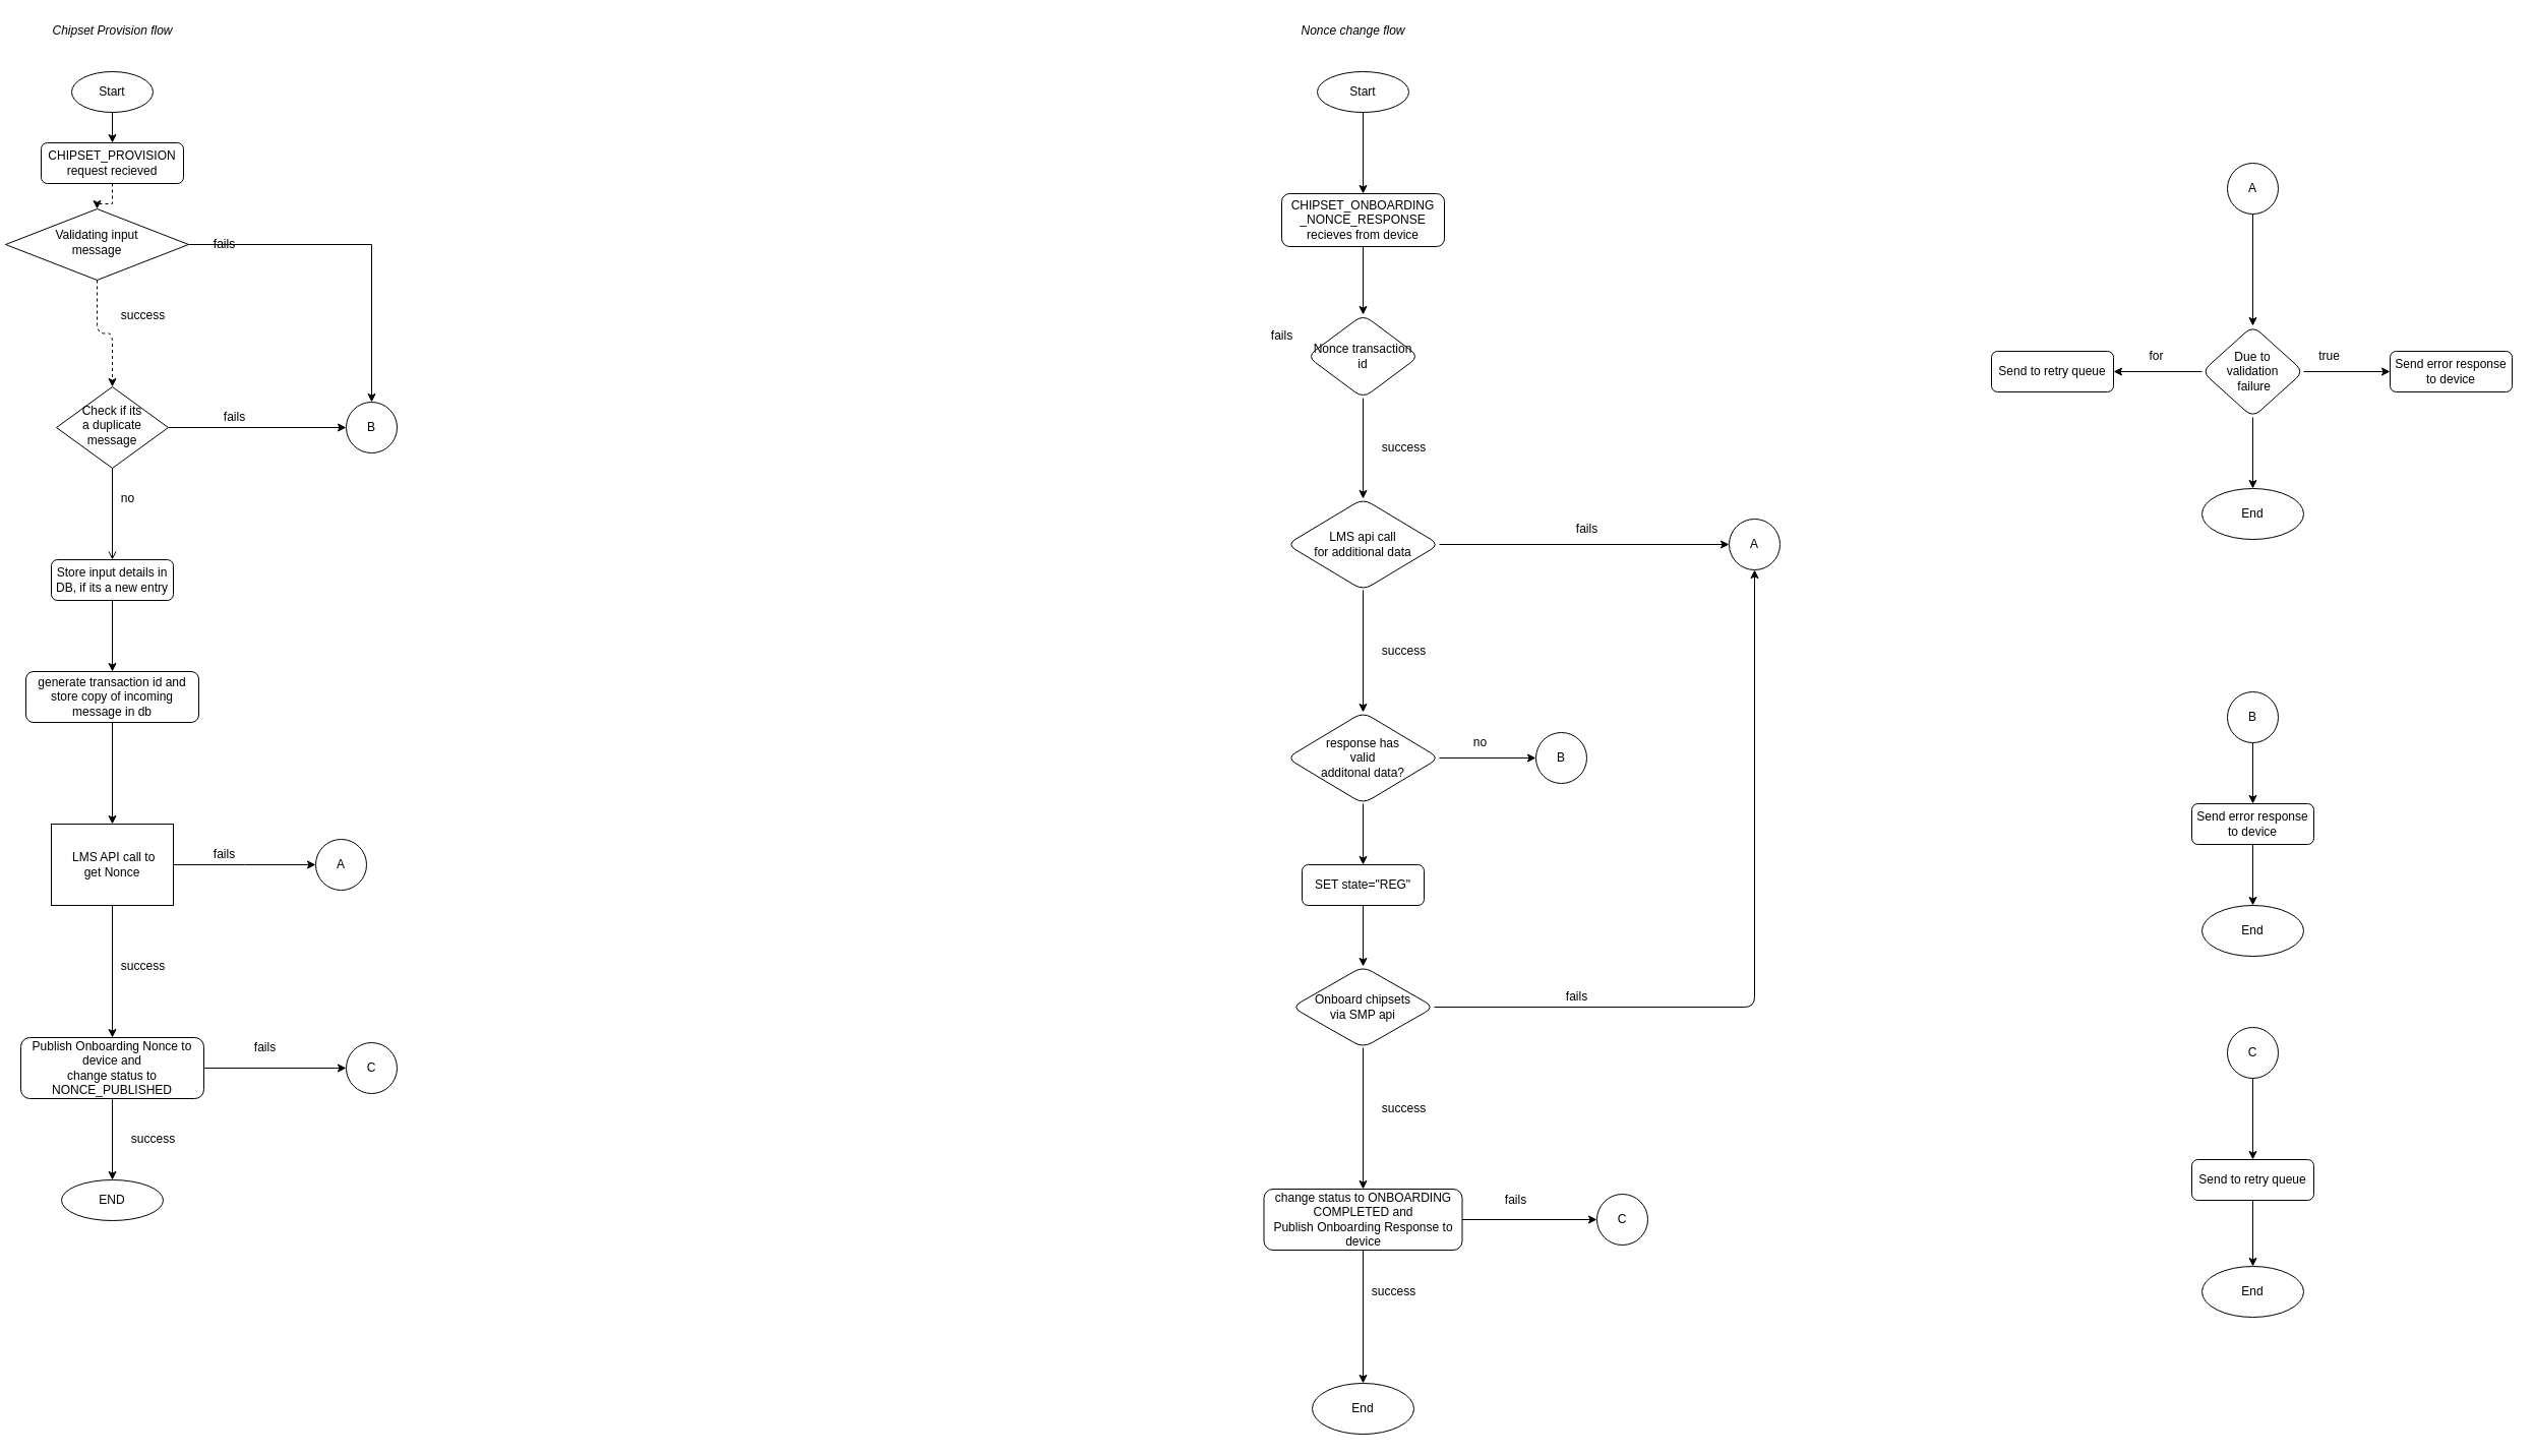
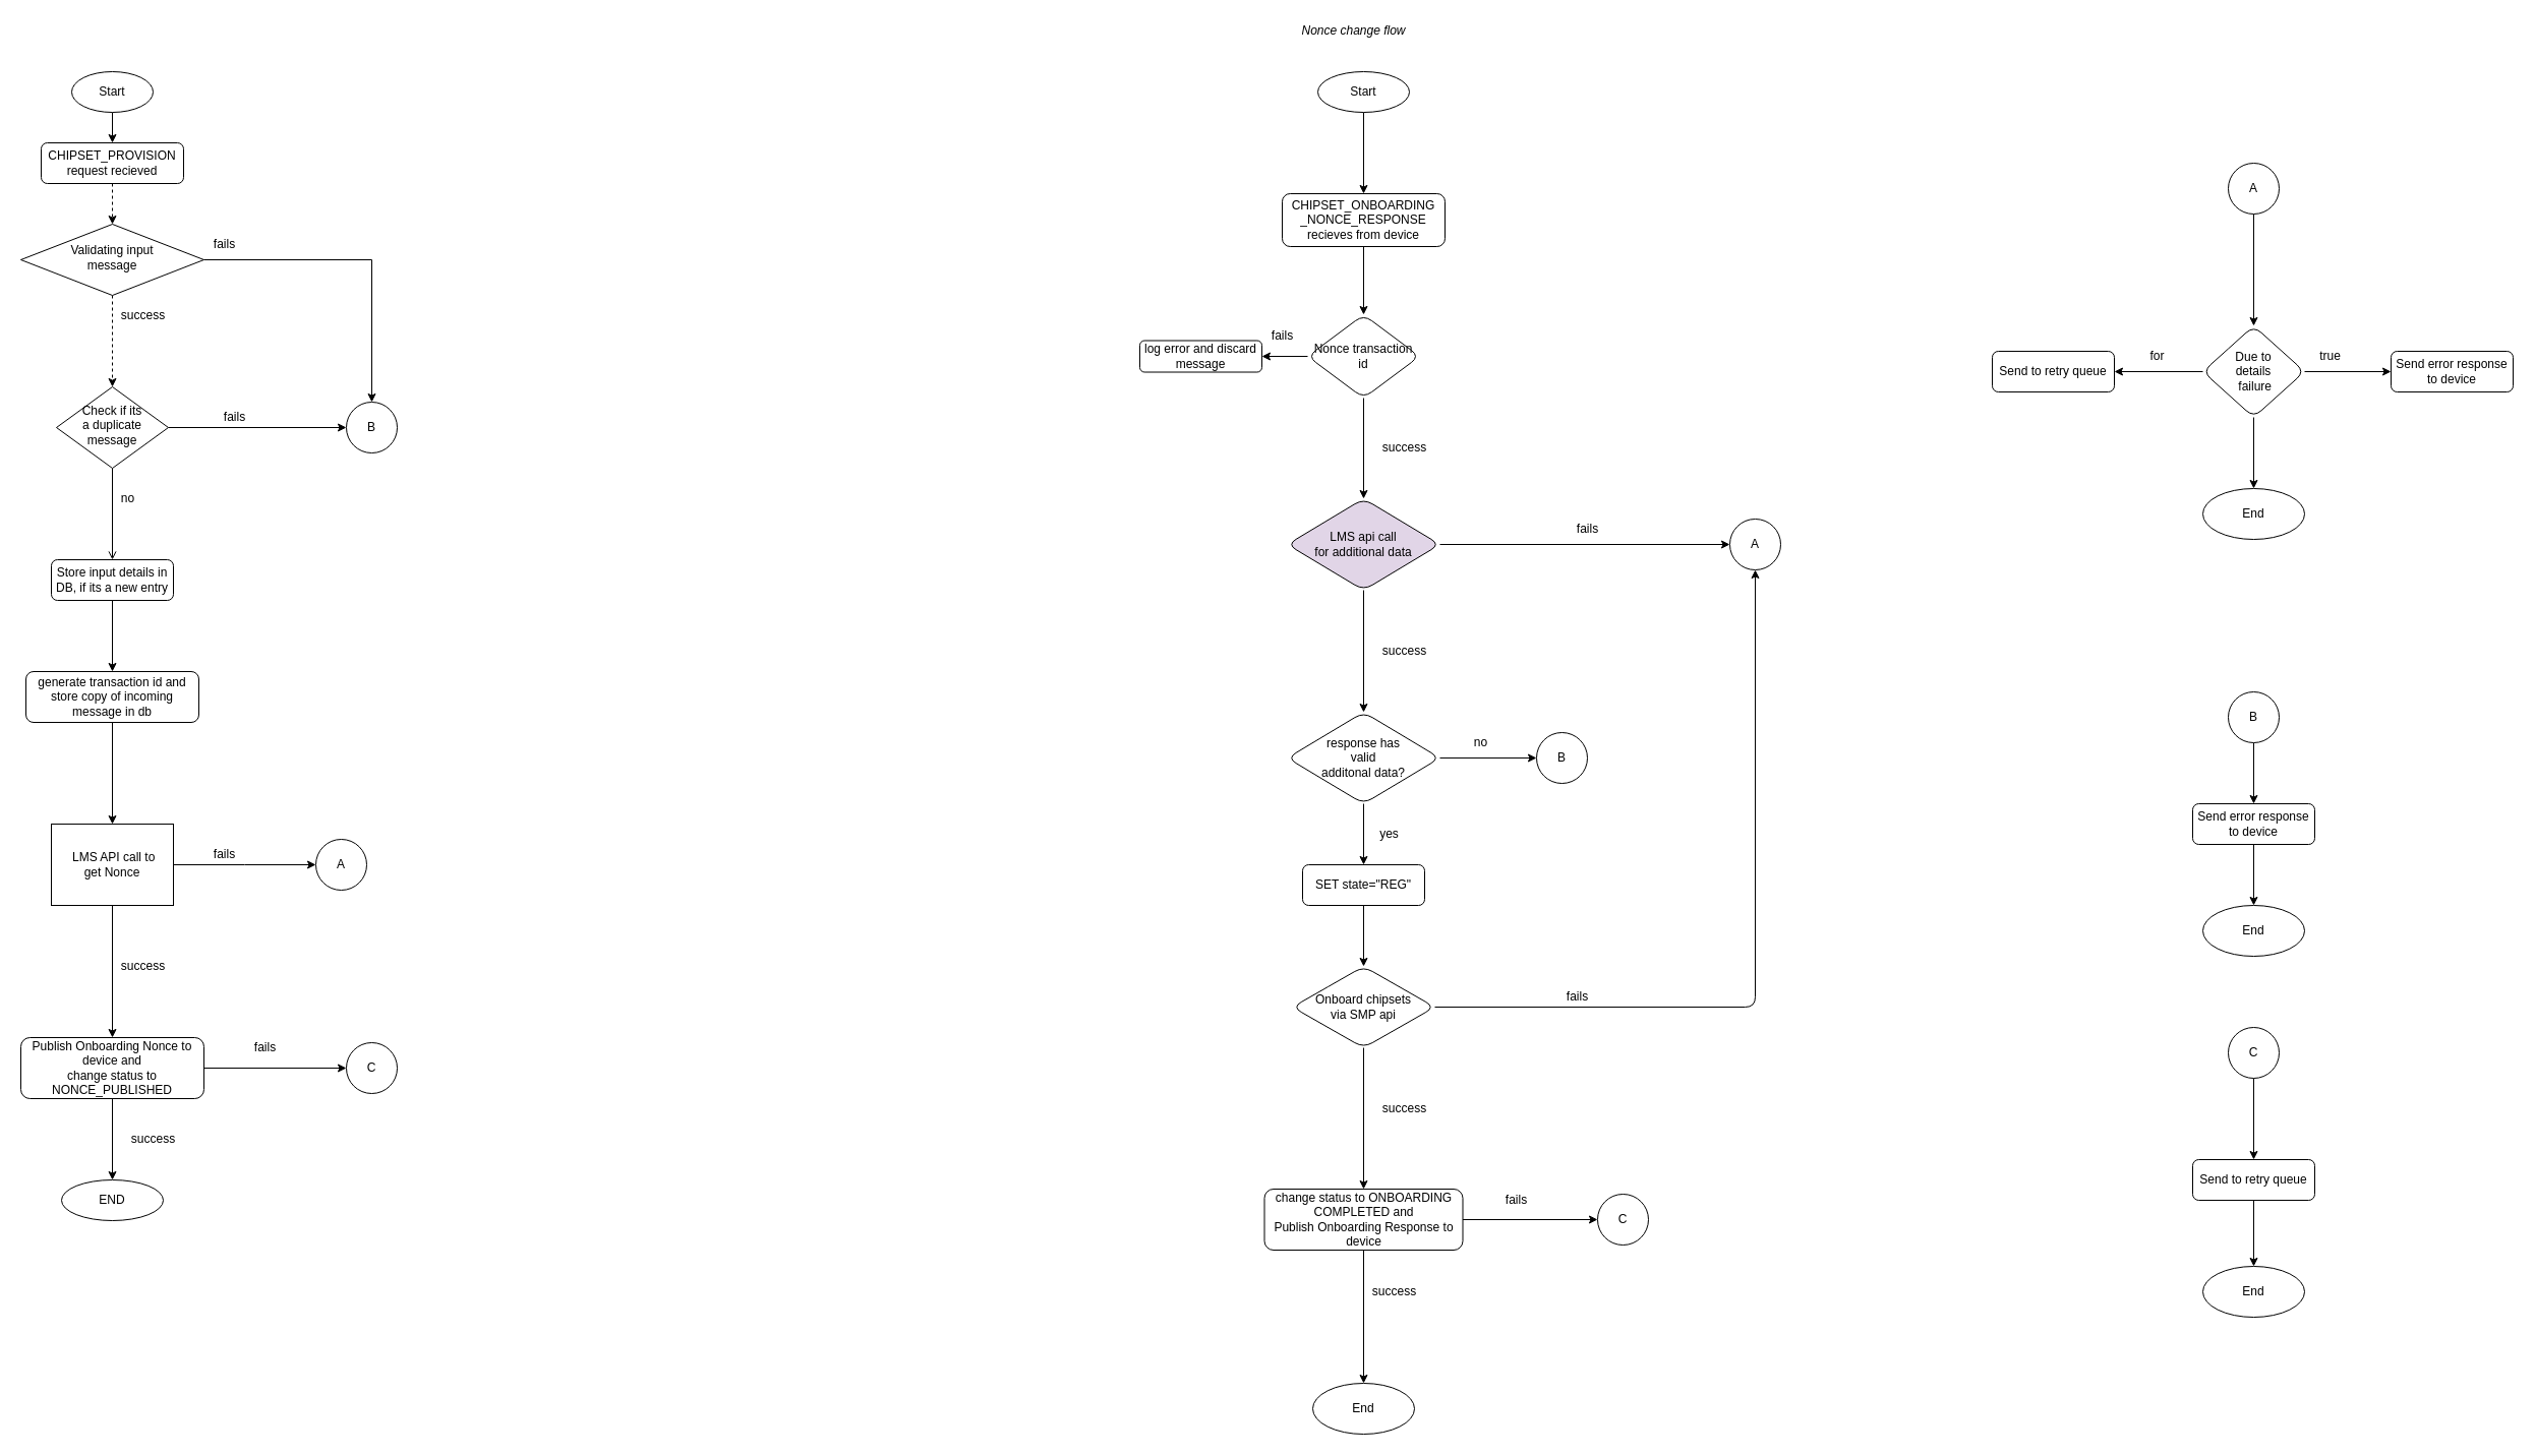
- <mxCell id="92" value="&lt;i&gt;Chipset Provision flow&lt;/i&gt;" style="text;html=1;align=center;verticalAlign=middle;resizable=0;points=[];autosize=1;strokeColor=none;fillColor=none;fontColor=#000000;" vertex="1" parent="1"><mxGeometry x="45" y="20" width="130" height="20" as="geometry" /></mxCell>
- <mxCell id="6" value="Validating input&lt;br&gt;message" style="rhombus;whiteSpace=wrap;html=1;shadow=0;fontFamily=Helvetica;fontSize=12;align=center;strokeWidth=1;spacing=6;spacingTop=-4;" parent="1" vertex="1"><mxGeometry x="5" y="205" width="180" height="70" as="geometry" /></mxCell>
+ <mxCell id="6" value="Validating input&lt;br&gt;message" style="rhombus;whiteSpace=wrap;html=1;shadow=0;fontFamily=Helvetica;fontSize=12;align=center;strokeWidth=1;spacing=6;spacingTop=-4;" parent="1" vertex="1"><mxGeometry x="20" y="220" width="180" height="70" as="geometry" /></mxCell>
+ <mxCell id="29" value="log error and discard message" style="whiteSpace=wrap;html=1;rounded=1;shadow=0;strokeWidth=1;glass=0;" vertex="1" parent="1"><mxGeometry x="1120" y="334.5" width="120" height="31" as="geometry" /></mxCell>
+ <mxCell id="21" value="" style="edgeStyle=orthogonalEdgeStyle;curved=0;rounded=1;sketch=0;orthogonalLoop=1;jettySize=auto;html=1;" edge="1" parent="1" source="22" target="29"><mxGeometry relative="1" as="geometry" /></mxCell>
- <mxCell id="59" value="Due to &lt;br&gt;validation&lt;br&gt;&amp;nbsp;failure" style="rhombus;whiteSpace=wrap;html=1;rounded=1;shadow=0;strokeWidth=1;glass=0;" vertex="1" parent="1"><mxGeometry x="2165" y="320" width="100" height="90" as="geometry" /></mxCell>
+ <mxCell id="59" value="Due to &lt;br&gt;details&lt;br&gt;&amp;nbsp;failure" style="rhombus;whiteSpace=wrap;html=1;rounded=1;shadow=0;strokeWidth=1;glass=0;" vertex="1" parent="1"><mxGeometry x="2165" y="320" width="100" height="90" as="geometry" /></mxCell>
- <mxCell id="25" value="LMS api call&lt;br&gt;for additional data" style="rhombus;whiteSpace=wrap;html=1;rounded=1;shadow=0;strokeWidth=1;glass=0;" vertex="1" parent="1"><mxGeometry x="1265" y="490" width="150" height="90" as="geometry" /></mxCell>
+ <mxCell id="25" value="LMS api call&lt;br&gt;for additional data" style="rhombus;whiteSpace=wrap;html=1;rounded=1;shadow=0;strokeWidth=1;glass=0;fillColor=#e1d5e7;" vertex="1" parent="1"><mxGeometry x="1265" y="490" width="150" height="90" as="geometry" /></mxCell>
+ <mxCell id="42" value="yes" style="text;html=1;align=center;verticalAlign=middle;resizable=0;points=[];autosize=1;strokeColor=none;fillColor=none;" vertex="1" parent="1"><mxGeometry x="1350" y="810" width="30" height="20" as="geometry" /></mxCell>
